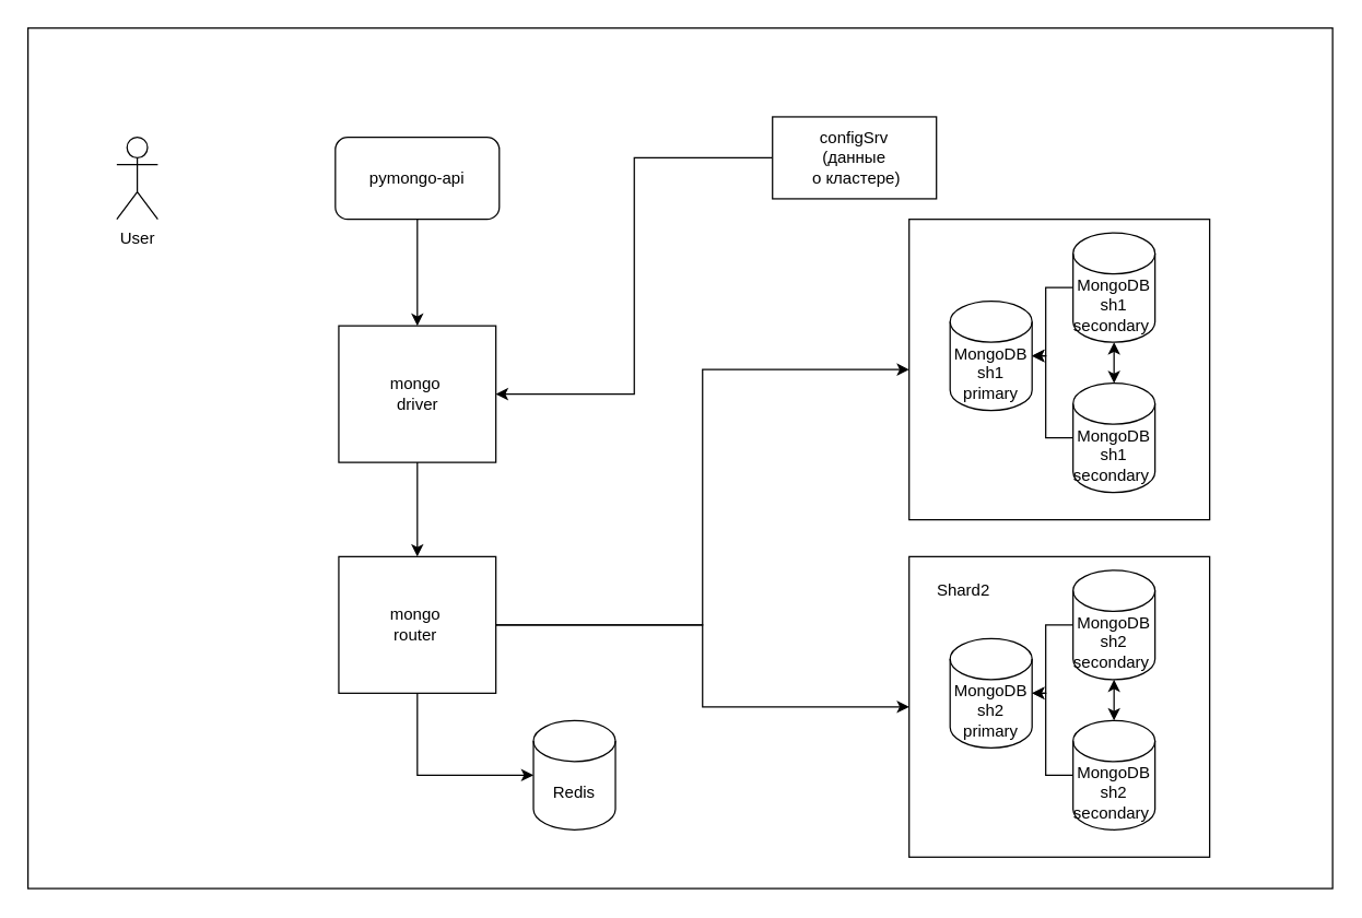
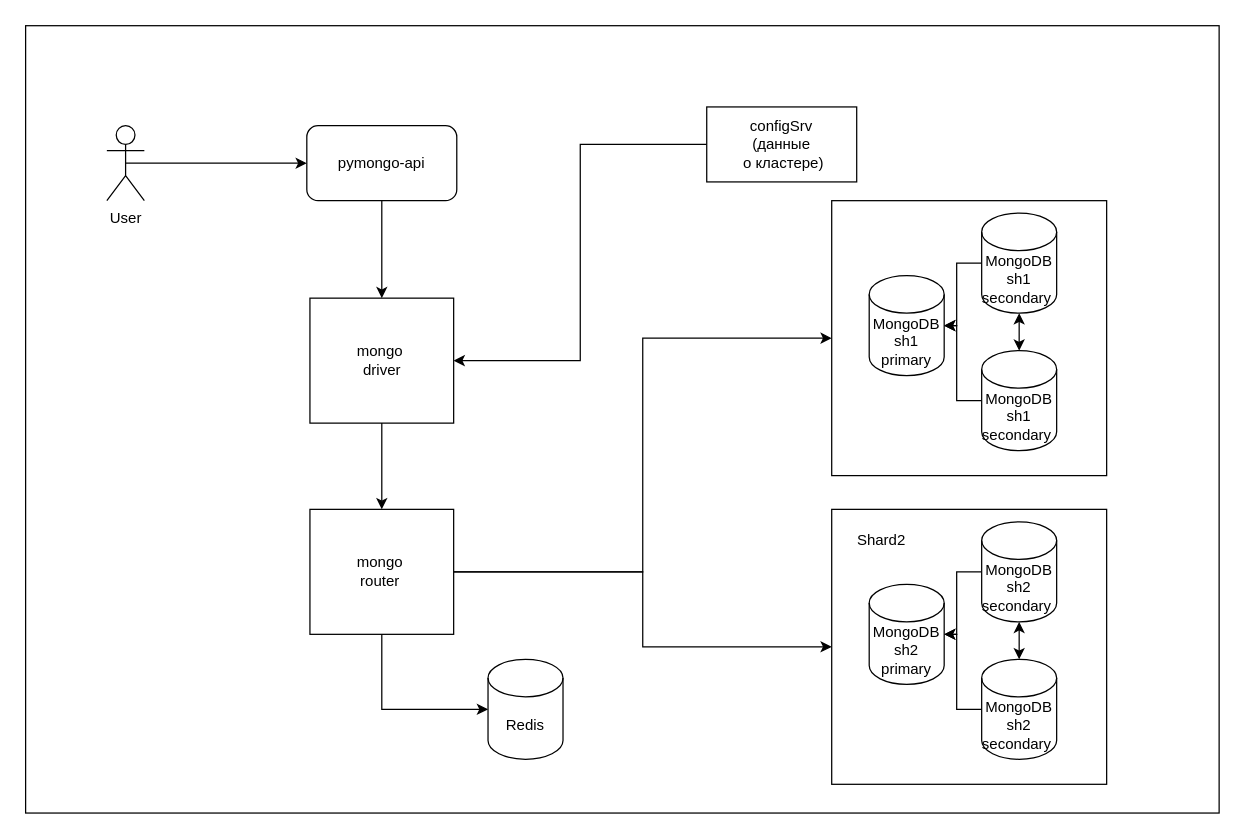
+ <mxCell id="11" style="edgeStyle=orthogonalEdgeStyle;rounded=0;orthogonalLoop=1;jettySize=auto;html=1;exitX=0.5;exitY=0.5;exitDx=0;exitDy=0;exitPerimeter=0;entryX=0;entryY=0.5;entryDx=0;entryDy=0;" parent="1" source="10" target="3" edge="1"><mxGeometry relative="1" as="geometry"><mxPoint x="120" y="-150" as="sourcePoint" /><mxPoint x="295" y="-150" as="targetPoint" /></mxGeometry></mxCell>
